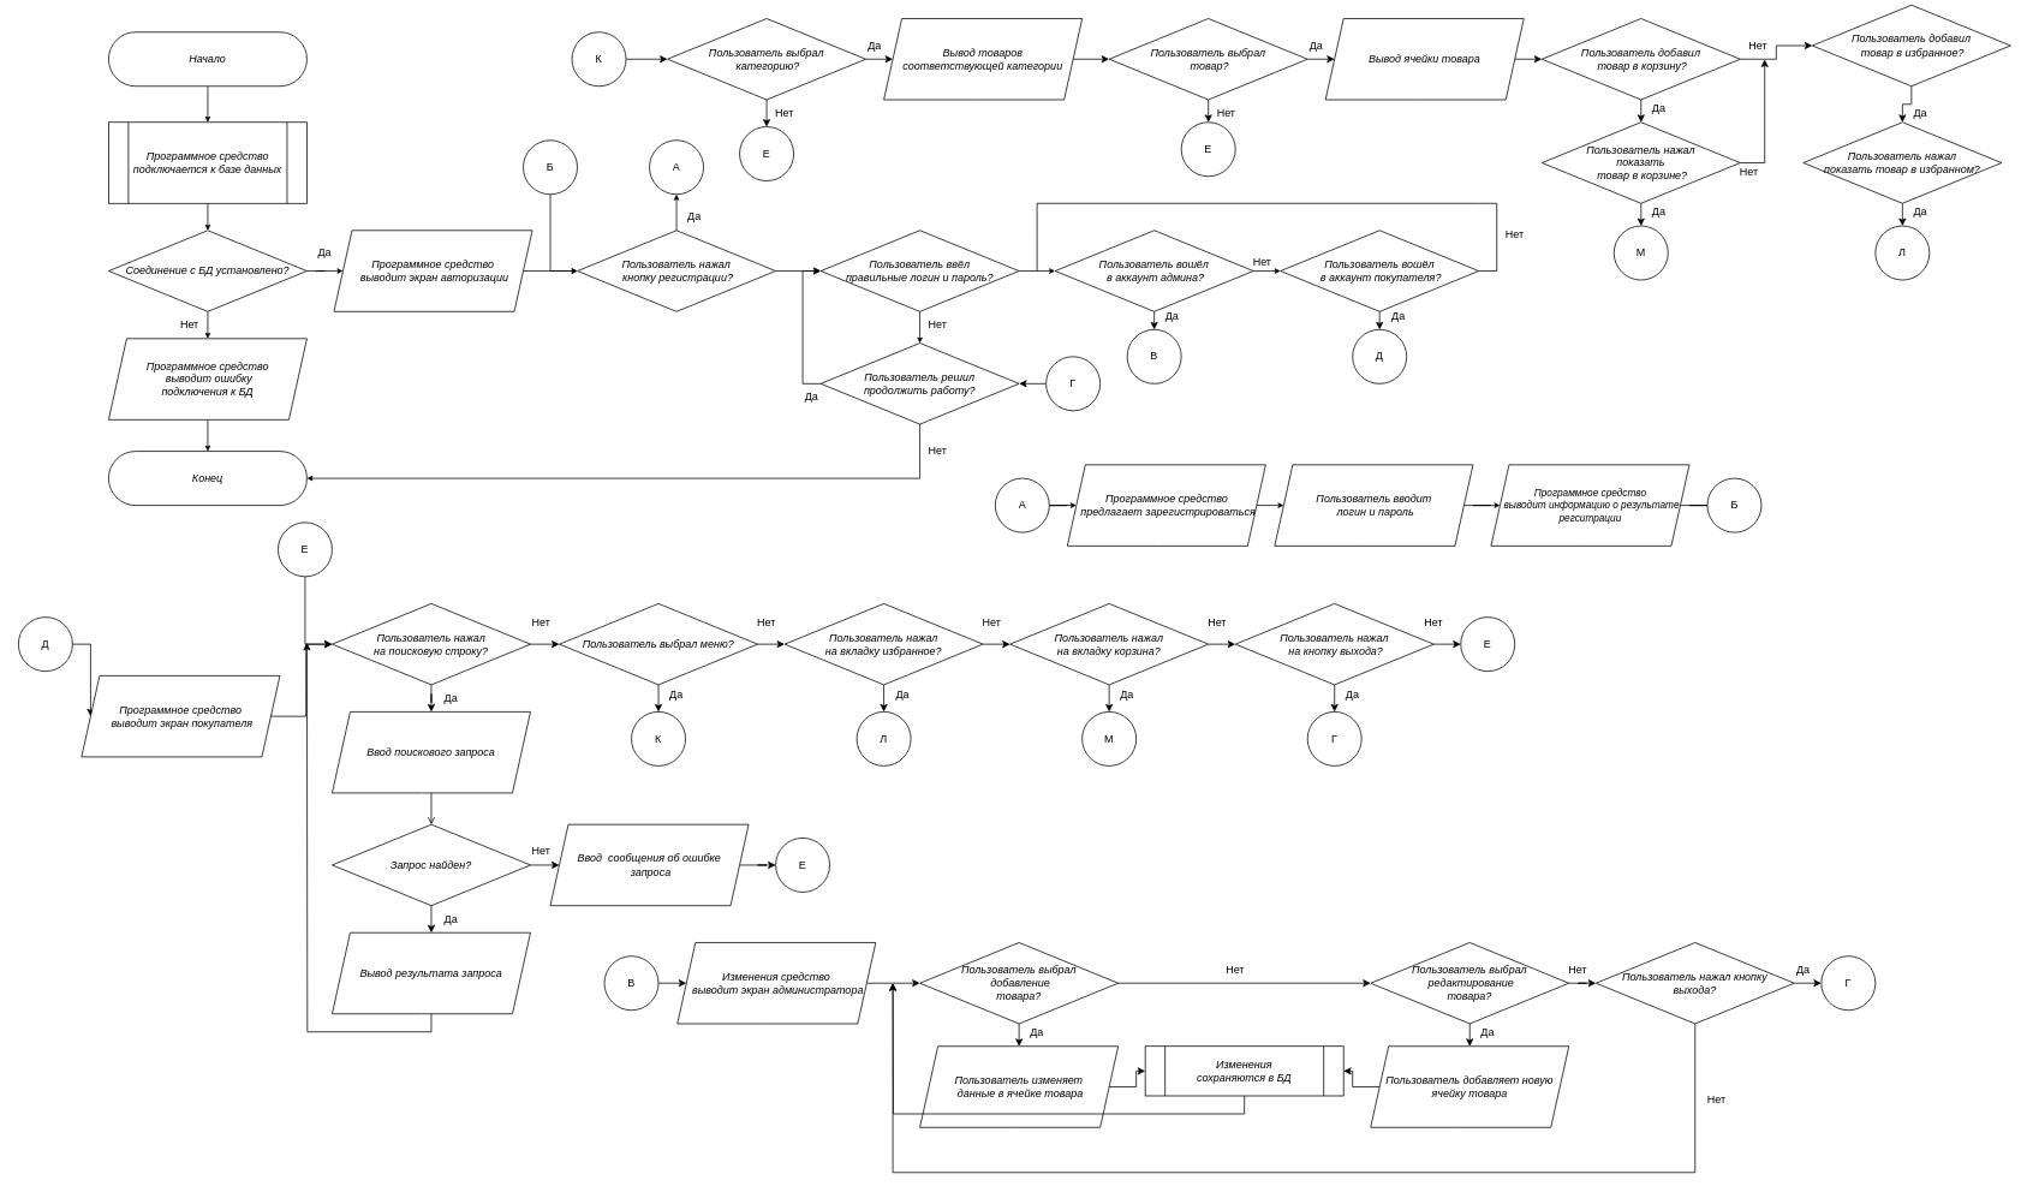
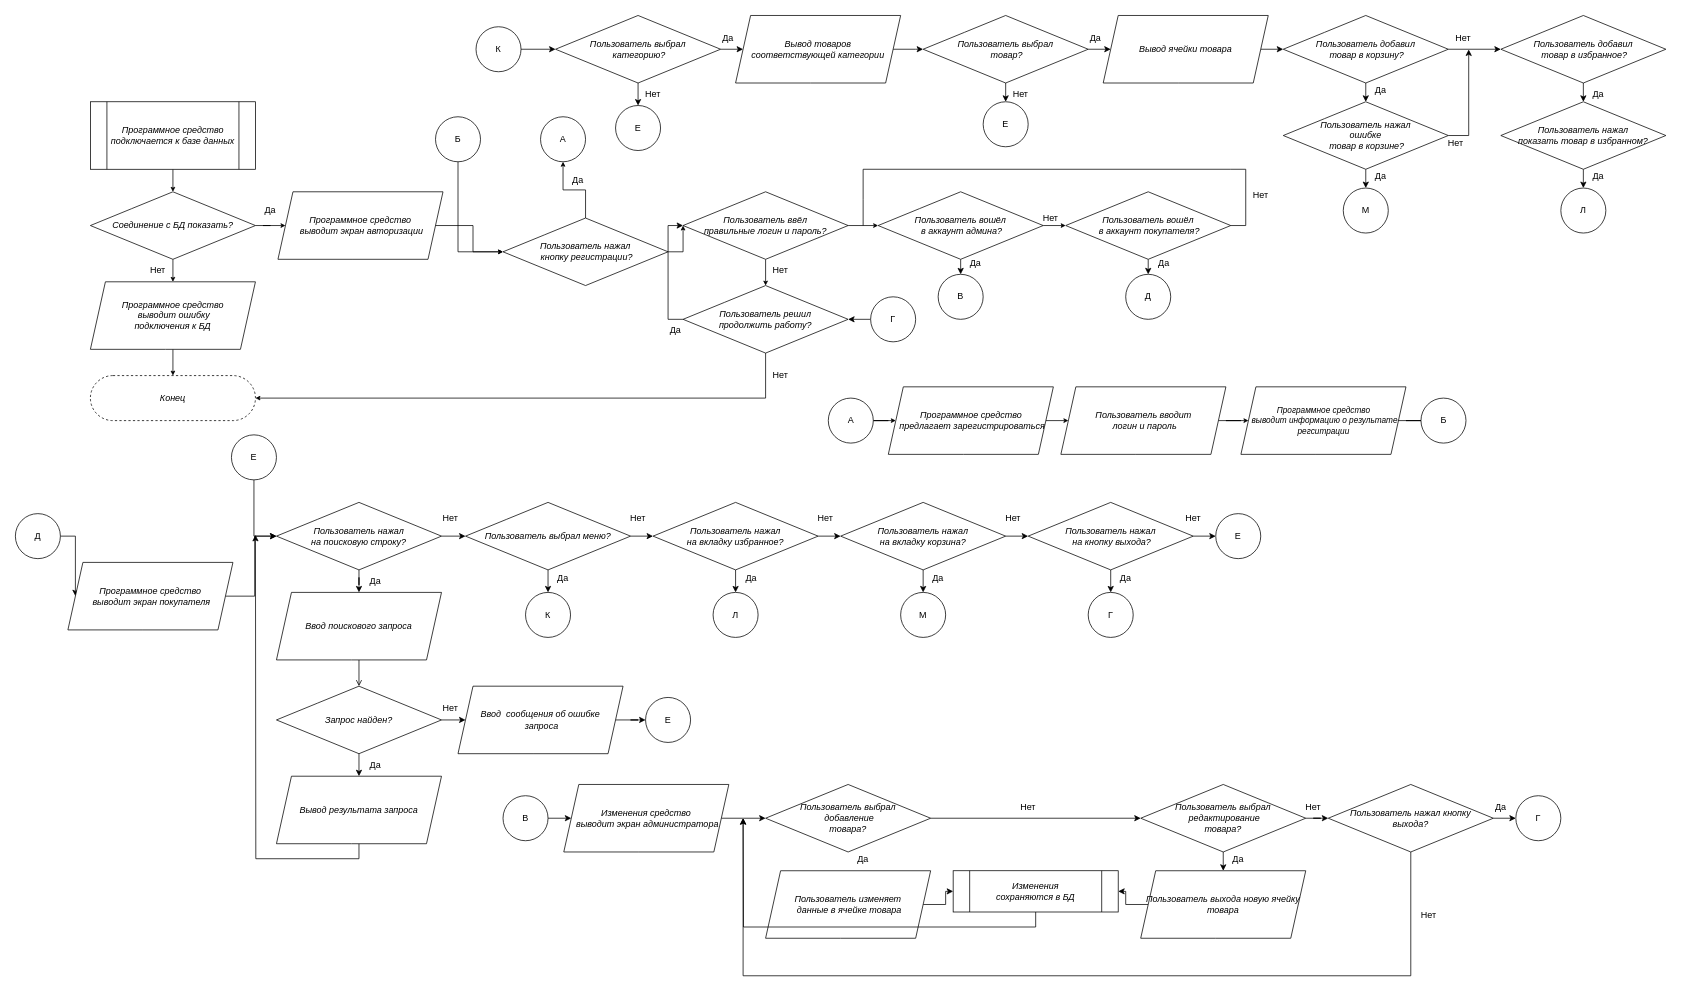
- <mxCell id="158" value="&lt;i&gt;Пользователь добавил&lt;br&gt;&amp;nbsp;товар в избранное?&lt;/i&gt;" style="rhombus;whiteSpace=wrap;html=1;rounded=1;shadow=0;glass=0;sketch=0;fontFamily=Helvetica;arcSize=0;" vertex="1" parent="1"><mxGeometry x="2010" y="5" width="220" height="90" as="geometry" /></mxCell>
+ <mxCell id="158" value="&lt;i&gt;Пользователь добавил&lt;br&gt;&amp;nbsp;товар в избранное?&lt;/i&gt;" style="rhombus;whiteSpace=wrap;html=1;rounded=1;shadow=0;glass=0;sketch=0;fontFamily=Helvetica;arcSize=0;" vertex="1" parent="1"><mxGeometry x="2000" y="20" width="220" height="90" as="geometry" /></mxCell>
- <mxCell id="3" value="&lt;i&gt;Начало&lt;/i&gt;" style="rounded=1;whiteSpace=wrap;html=1;shadow=0;sketch=0;glass=0;arcSize=50;" parent="1" vertex="1"><mxGeometry x="120" y="35" width="220" height="60" as="geometry" /></mxCell>
- <mxCell id="2" style="edgeStyle=orthogonalEdgeStyle;rounded=0;orthogonalLoop=1;jettySize=auto;html=1;exitX=0.5;exitY=1;exitDx=0;exitDy=0;entryX=0.5;entryY=0;entryDx=0;entryDy=0;fontFamily=Helvetica;fontColor=default;fontSize=4;strokeWidth=1;endSize=4;" parent="1" source="3" target="5" edge="1"><mxGeometry relative="1" as="geometry" /></mxCell>
- <mxCell id="156" value="&lt;i&gt;Пользователь нажал &lt;br&gt;показать&lt;br&gt;&amp;nbsp;товар в корзине?&lt;/i&gt;" style="rhombus;whiteSpace=wrap;html=1;rounded=1;shadow=0;glass=0;sketch=0;fontFamily=Helvetica;arcSize=0;" vertex="1" parent="1"><mxGeometry x="1710" y="135" width="220" height="90" as="geometry" /></mxCell>
+ <mxCell id="156" value="&lt;i&gt;Пользователь нажал &lt;br&gt;ошибке&lt;br&gt;&amp;nbsp;товар в корзине?&lt;/i&gt;" style="rhombus;whiteSpace=wrap;html=1;rounded=1;shadow=0;glass=0;sketch=0;fontFamily=Helvetica;arcSize=0;" vertex="1" parent="1"><mxGeometry x="1710" y="135" width="220" height="90" as="geometry" /></mxCell>
- <mxCell id="8" value="&lt;i&gt;Соединение с БД установлено?&lt;/i&gt;" style="rhombus;whiteSpace=wrap;html=1;rounded=1;shadow=0;glass=0;sketch=0;fontFamily=Helvetica;arcSize=0;" parent="1" vertex="1"><mxGeometry x="120" y="255" width="220" height="90" as="geometry" /></mxCell>
+ <mxCell id="8" value="&lt;i&gt;Соединение с БД показать?&lt;/i&gt;" style="rhombus;whiteSpace=wrap;html=1;rounded=1;shadow=0;glass=0;sketch=0;fontFamily=Helvetica;arcSize=0;" parent="1" vertex="1"><mxGeometry x="120" y="255" width="220" height="90" as="geometry" /></mxCell>
- <mxCell id="16" value="&lt;i&gt;Пользователь нажал&lt;br&gt;&amp;nbsp;кнопку регистрации?&lt;/i&gt;" style="rhombus;whiteSpace=wrap;html=1;rounded=1;shadow=0;glass=0;sketch=0;fontFamily=Helvetica;arcSize=0;" parent="1" vertex="1"><mxGeometry x="640" y="255" width="220" height="90" as="geometry" /></mxCell>
+ <mxCell id="16" value="&lt;i&gt;Пользователь нажал&lt;br&gt;&amp;nbsp;кнопку регистрации?&lt;/i&gt;" style="rhombus;whiteSpace=wrap;html=1;rounded=1;shadow=0;glass=0;sketch=0;fontFamily=Helvetica;arcSize=0;" parent="1" vertex="1"><mxGeometry x="670" y="290" width="220" height="90" as="geometry" /></mxCell>
- <mxCell id="13" value="&lt;i&gt;Конец&lt;/i&gt;" style="rounded=1;whiteSpace=wrap;html=1;shadow=0;sketch=0;glass=0;arcSize=50;" parent="1" vertex="1"><mxGeometry x="120" y="500" width="220" height="60" as="geometry" /></mxCell>
+ <mxCell id="13" value="&lt;i&gt;Конец&lt;/i&gt;" style="rounded=1;whiteSpace=wrap;html=1;shadow=0;sketch=0;glass=0;arcSize=50;dashed=1;" parent="1" vertex="1"><mxGeometry x="120" y="500" width="220" height="60" as="geometry" /></mxCell>
- <mxCell id="50" style="edgeStyle=orthogonalEdgeStyle;rounded=0;orthogonalLoop=1;jettySize=auto;html=1;exitX=0.5;exitY=1;exitDx=0;exitDy=0;entryX=0.5;entryY=0;entryDx=0;entryDy=0;" edge="1" parent="1" source="51" target="59"><mxGeometry relative="1" as="geometry" /></mxCell>
- <mxCell id="61" value="&lt;i&gt;Пользователь добавляет новую ячейку товара&lt;/i&gt;" style="shape=parallelogram;perimeter=parallelogramPerimeter;whiteSpace=wrap;html=1;fixedSize=1;rounded=1;shadow=0;glass=0;sketch=0;fontFamily=Helvetica;arcSize=0;align=center;" vertex="1" parent="1"><mxGeometry x="1520" y="1160" width="220" height="90" as="geometry" /></mxCell>
+ <mxCell id="61" value="&lt;i&gt;Пользователь выхода новую ячейку товара&lt;/i&gt;" style="shape=parallelogram;perimeter=parallelogramPerimeter;whiteSpace=wrap;html=1;fixedSize=1;rounded=1;shadow=0;glass=0;sketch=0;fontFamily=Helvetica;arcSize=0;align=center;" vertex="1" parent="1"><mxGeometry x="1520" y="1160" width="220" height="90" as="geometry" /></mxCell>
